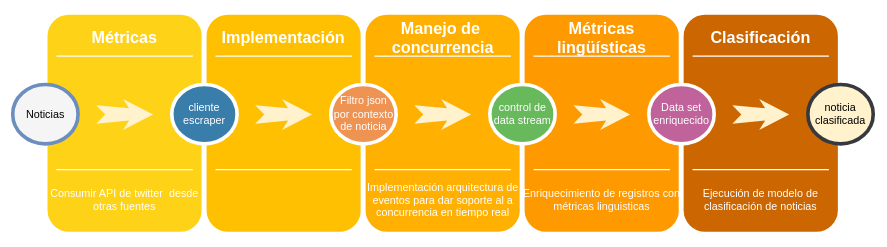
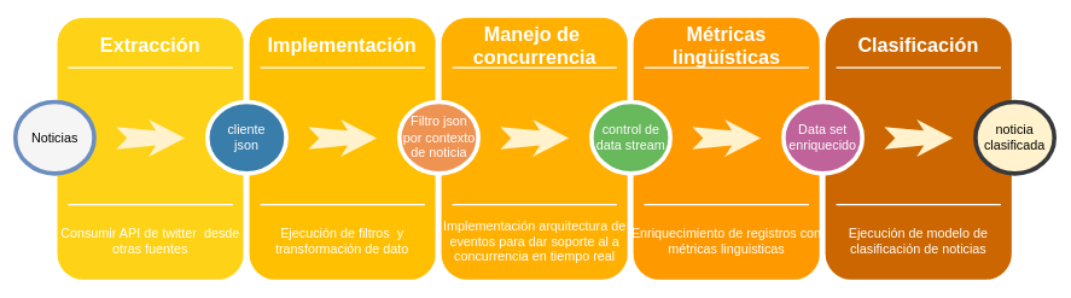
- <mxCell id="4" value="Métricas" style="text;html=1;strokeColor=none;fillColor=none;align=center;verticalAlign=middle;whiteSpace=wrap;rounded=0;shadow=0;fontSize=27;fontColor=#FFFFFF;fontStyle=1" parent="2" vertex="1"><mxGeometry x="54" y="17.209" width="265.263" height="51.628" as="geometry" /></mxCell>
+ <mxCell id="4" value="Extracción" style="text;html=1;strokeColor=none;fillColor=none;align=center;verticalAlign=middle;whiteSpace=wrap;rounded=0;shadow=0;fontSize=27;fontColor=#FFFFFF;fontStyle=1" parent="2" vertex="1"><mxGeometry x="54" y="17.209" width="265.263" height="51.628" as="geometry" /></mxCell>
- <mxCell id="15" value="&lt;font style=&quot;font-size: 18px&quot;&gt;cliente&lt;br&gt;escraper&lt;br&gt;&lt;/font&gt;" style="ellipse;whiteSpace=wrap;html=1;rounded=0;shadow=0;strokeWidth=6;fontSize=14;align=center;fillColor=#397DAA;strokeColor=#FFFFFF;fontColor=#FFFFFF;" parent="2" vertex="1"><mxGeometry x="265.263" y="120.465" width="108.947" height="98.953" as="geometry" /></mxCell>
+ <mxCell id="15" value="&lt;font style=&quot;font-size: 18px&quot;&gt;cliente&lt;br&gt;json&lt;br&gt;&lt;/font&gt;" style="ellipse;whiteSpace=wrap;html=1;rounded=0;shadow=0;strokeWidth=6;fontSize=14;align=center;fillColor=#397DAA;strokeColor=#FFFFFF;fontColor=#FFFFFF;" parent="2" vertex="1"><mxGeometry x="265.263" y="120.465" width="108.947" height="98.953" as="geometry" /></mxCell>
+ <mxCell id="12" value="&lt;font style=&quot;font-size: 18px&quot;&gt;Ejecución de filtros&amp;nbsp; y transformación de dato&lt;/font&gt;" style="text;html=1;strokeColor=none;fillColor=none;align=center;verticalAlign=middle;whiteSpace=wrap;rounded=0;shadow=0;fontSize=14;fontColor=#FFFFFF;" parent="2" vertex="1"><mxGeometry x="319.263" y="275.349" width="265.263" height="77.442" as="geometry" /></mxCell>
